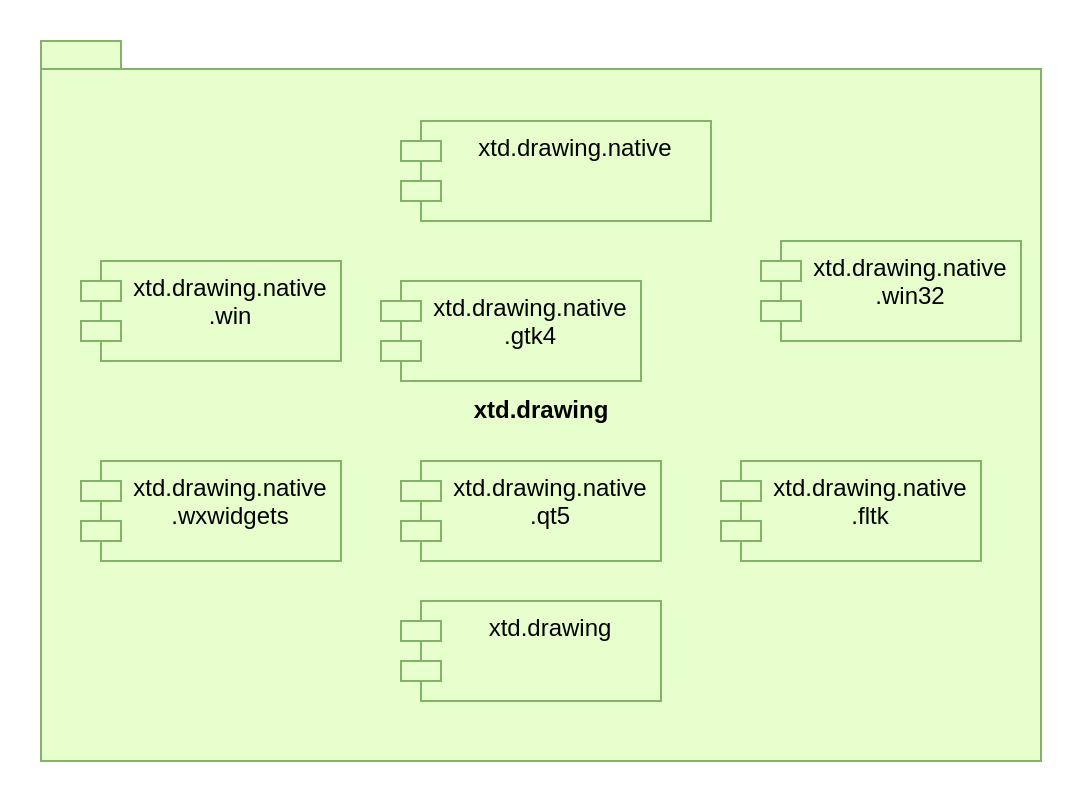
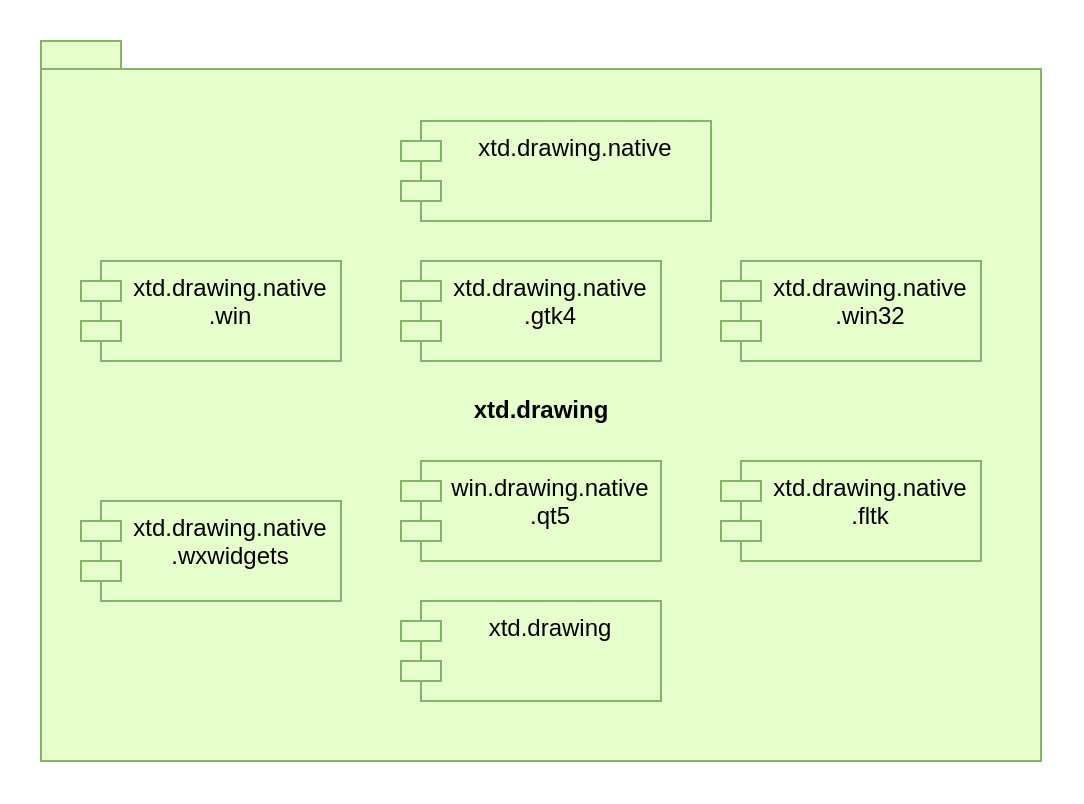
- <mxCell id="7" value="xtd.drawing.native&#10;.win32" style="shape=module;align=left;spacingLeft=20;align=center;verticalAlign=top;rounded=0;strokeColor=#82b366;fillColor=#E6FFCC;" vertex="1" parent="1"><mxGeometry x="380" y="120" width="130" height="50" as="geometry" /></mxCell>
+ <mxCell id="7" value="xtd.drawing.native&#10;.win32" style="shape=module;align=left;spacingLeft=20;align=center;verticalAlign=top;rounded=0;strokeColor=#82b366;fillColor=#E6FFCC;" vertex="1" parent="1"><mxGeometry x="360" y="130" width="130" height="50" as="geometry" /></mxCell>
- <mxCell id="5" value="xtd.drawing.native&#10;.gtk4" style="shape=module;align=left;spacingLeft=20;align=center;verticalAlign=top;rounded=0;strokeColor=#82b366;fillColor=#E6FFCC;" vertex="1" parent="1"><mxGeometry x="190" y="140" width="130" height="50" as="geometry" /></mxCell>
+ <mxCell id="5" value="xtd.drawing.native&#10;.gtk4" style="shape=module;align=left;spacingLeft=20;align=center;verticalAlign=top;rounded=0;strokeColor=#82b366;fillColor=#E6FFCC;" vertex="1" parent="1"><mxGeometry x="200" y="130" width="130" height="50" as="geometry" /></mxCell>
- <mxCell id="6" value="xtd.drawing.native&#10;.qt5" style="shape=module;align=left;spacingLeft=20;align=center;verticalAlign=top;rounded=0;strokeColor=#82b366;fillColor=#E6FFCC;" vertex="1" parent="1"><mxGeometry x="200" y="230" width="130" height="50" as="geometry" /></mxCell>
+ <mxCell id="6" value="win.drawing.native&#10;.qt5" style="shape=module;align=left;spacingLeft=20;align=center;verticalAlign=top;rounded=0;strokeColor=#82b366;fillColor=#E6FFCC;" vertex="1" parent="1"><mxGeometry x="200" y="230" width="130" height="50" as="geometry" /></mxCell>
- <mxCell id="8" value="xtd.drawing.native&#10;.wxwidgets" style="shape=module;align=left;spacingLeft=20;align=center;verticalAlign=top;rounded=0;strokeColor=#82b366;fillColor=#E6FFCC;" vertex="1" parent="1"><mxGeometry x="40" y="230" width="130" height="50" as="geometry" /></mxCell>
+ <mxCell id="8" value="xtd.drawing.native&#10;.wxwidgets" style="shape=module;align=left;spacingLeft=20;align=center;verticalAlign=top;rounded=0;strokeColor=#82b366;fillColor=#E6FFCC;" vertex="1" parent="1"><mxGeometry x="40" y="250" width="130" height="50" as="geometry" /></mxCell>
